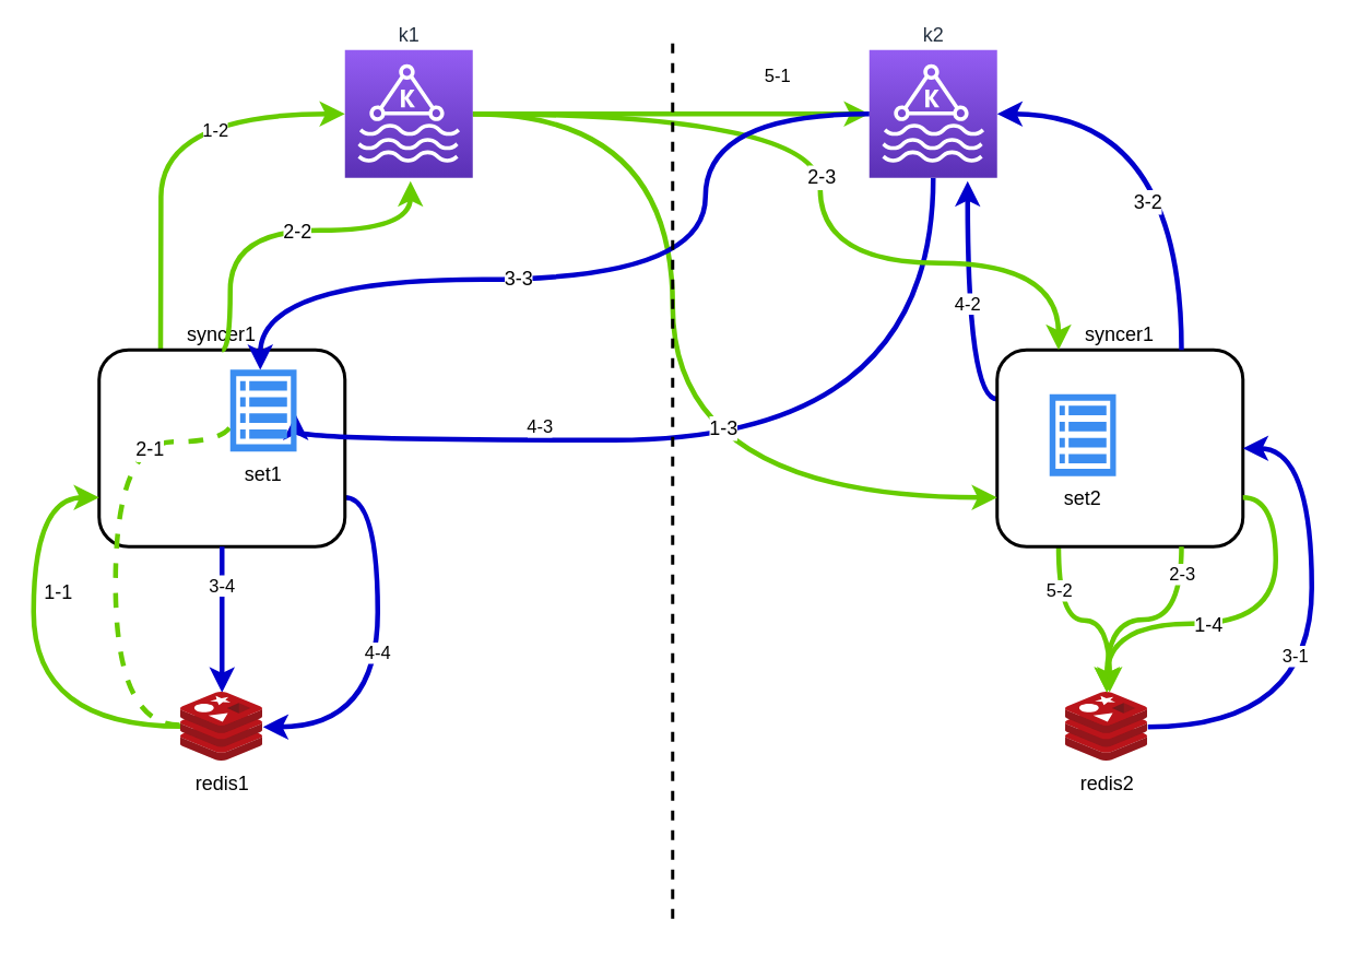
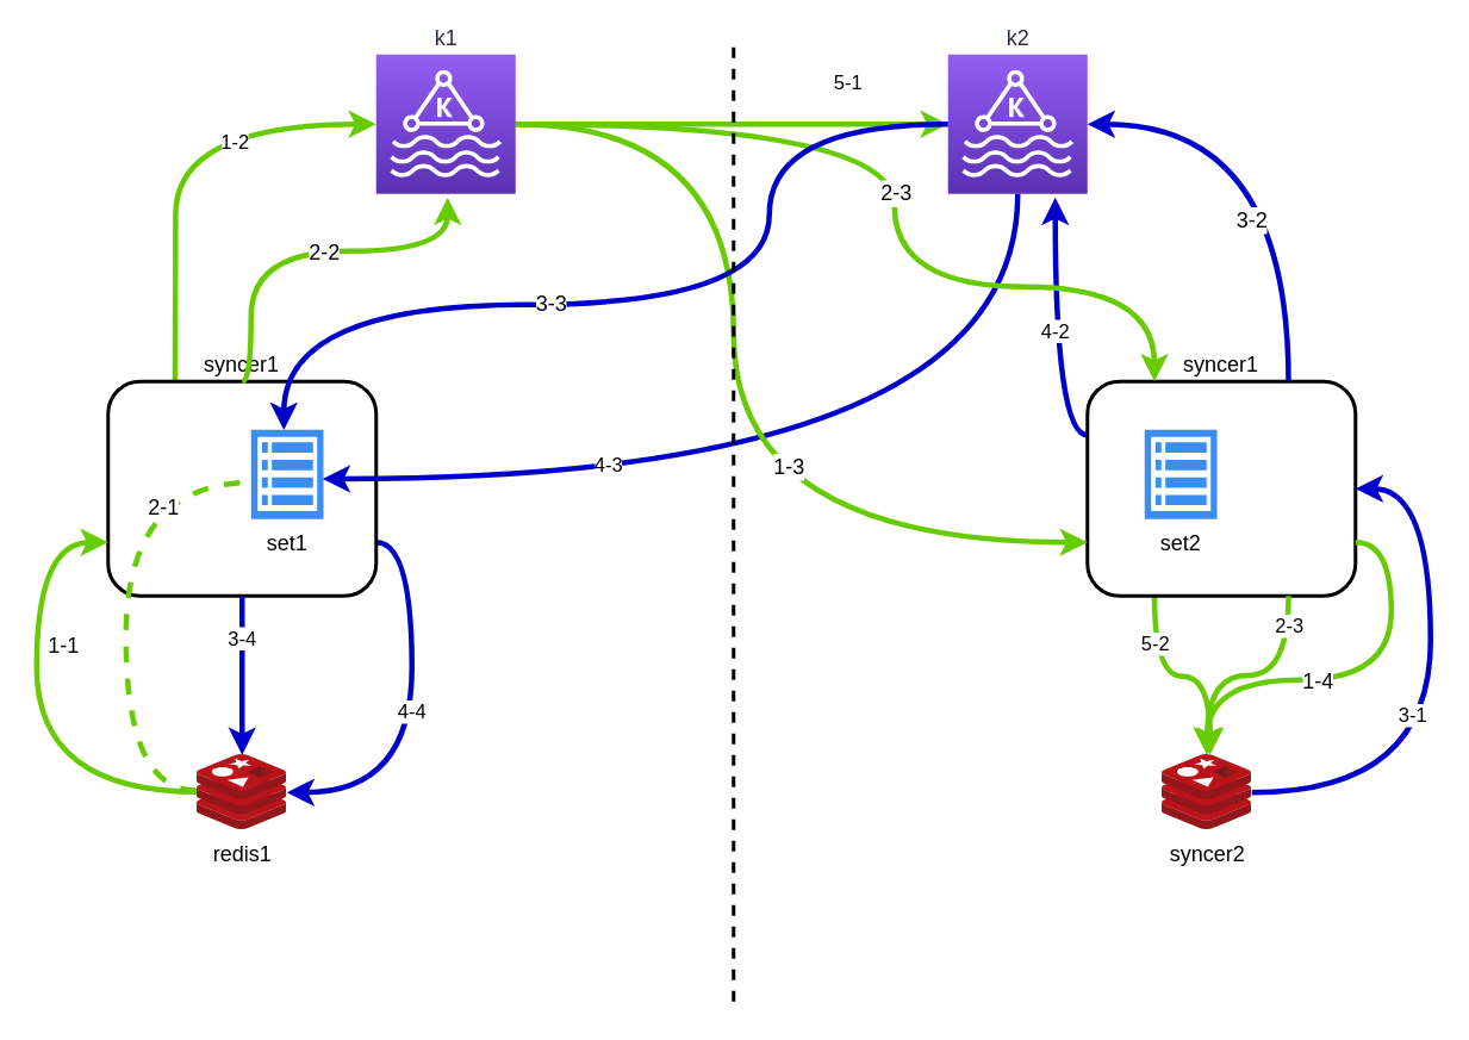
- <mxCell id="34" value="set1" style="html=1;aspect=fixed;strokeColor=none;shadow=0;align=center;verticalAlign=top;fillColor=#3B8DF1;shape=mxgraph.gcp2.view_list;labelPosition=center;verticalLabelPosition=bottom;" vertex="1" parent="1"><mxGeometry x="140" y="225" width="40.5" height="50" as="geometry" /></mxCell>
+ <mxCell id="34" value="set1" style="html=1;aspect=fixed;strokeColor=none;shadow=0;align=center;verticalAlign=top;fillColor=#3B8DF1;shape=mxgraph.gcp2.view_list;labelPosition=center;verticalLabelPosition=bottom;" vertex="1" parent="1"><mxGeometry x="140" y="240" width="40.5" height="50" as="geometry" /></mxCell>
- <mxCell id="17" value="redis2" style="aspect=fixed;html=1;points=[];align=center;image;fontSize=12;image=img/lib/mscae/Cache_Redis_Product.svg;" vertex="1" parent="1"><mxGeometry x="650" y="422" width="50" height="42" as="geometry" /></mxCell>
+ <mxCell id="17" value="syncer2" style="aspect=fixed;html=1;points=[];align=center;image;fontSize=12;image=img/lib/mscae/Cache_Redis_Product.svg;" vertex="1" parent="1"><mxGeometry x="650" y="422" width="50" height="42" as="geometry" /></mxCell>
